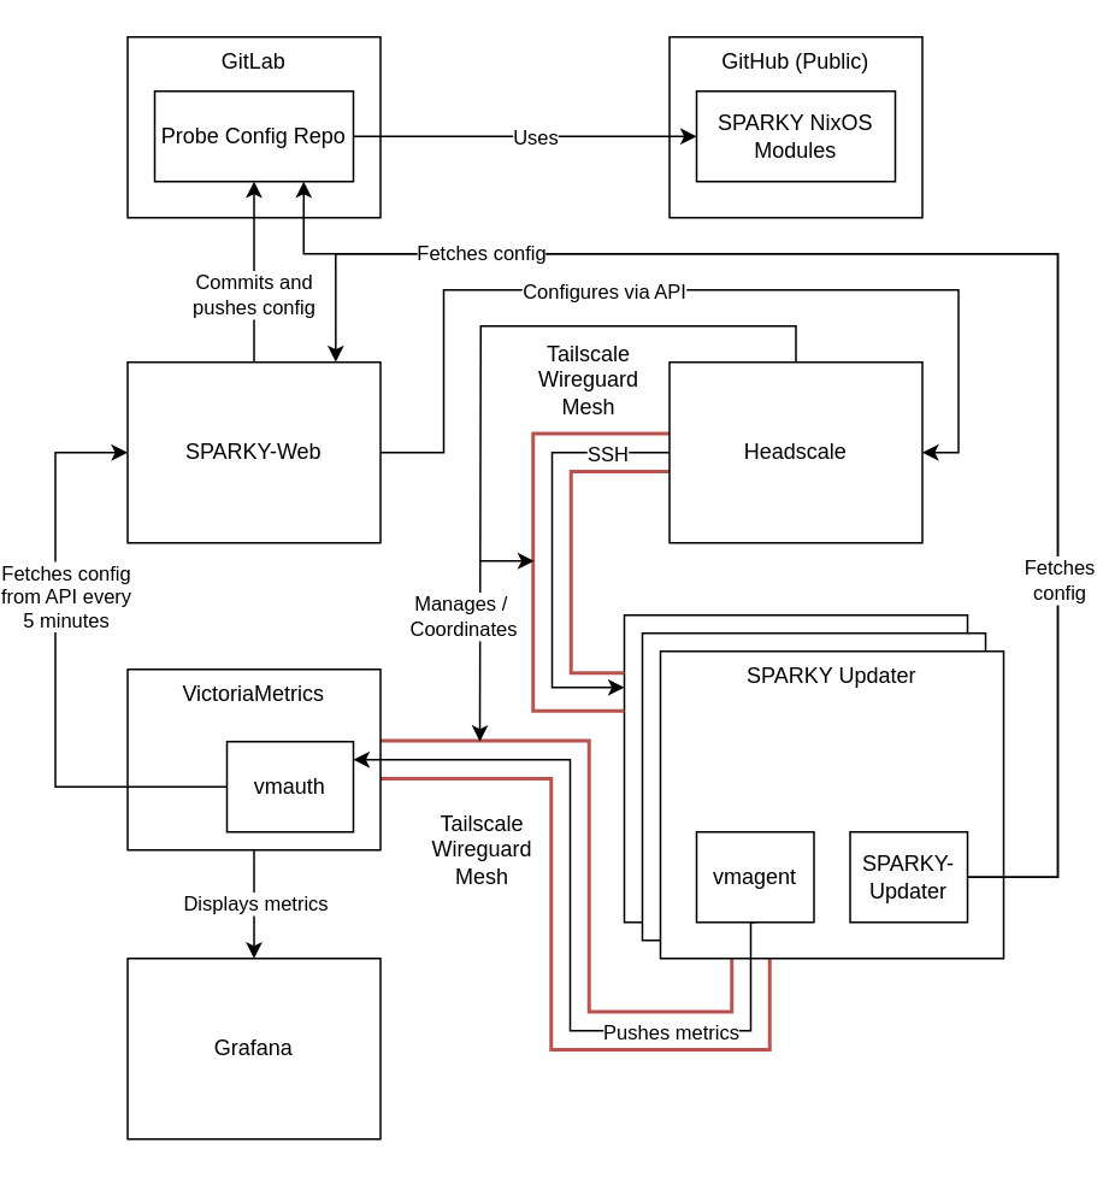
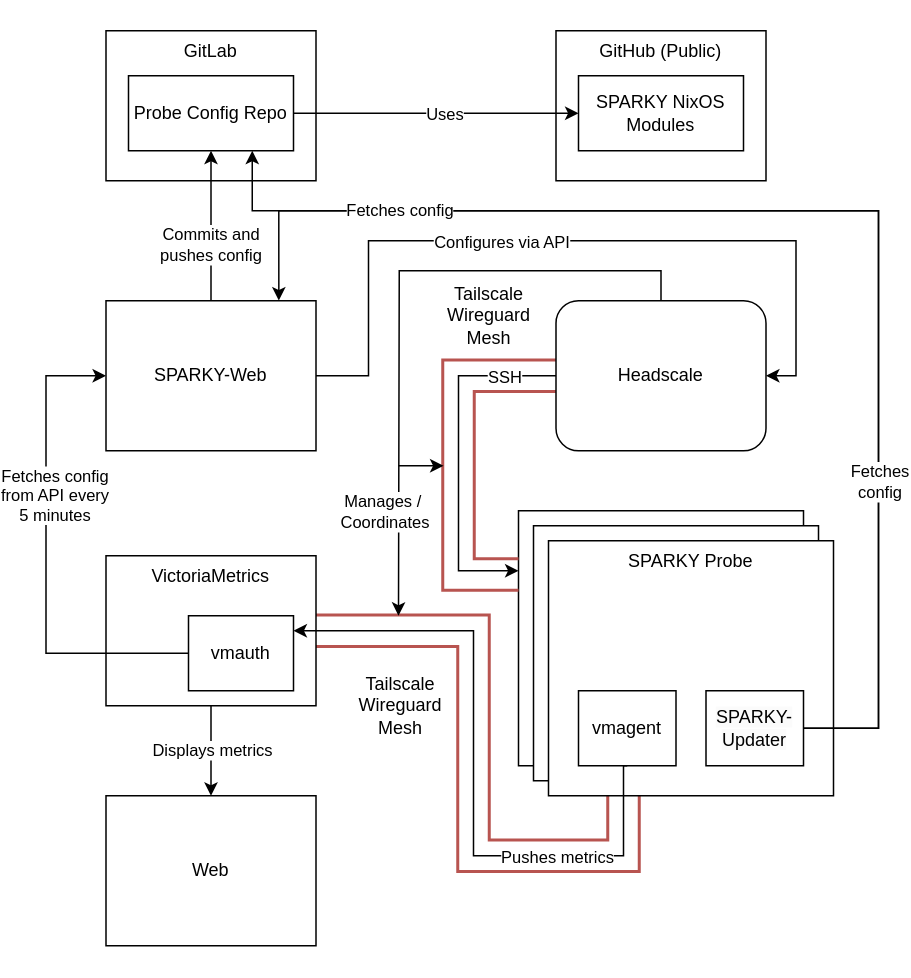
- <mxCell id="16" value="Headscale" style="rounded=0;whiteSpace=wrap;html=1;verticalAlign=middle;" vertex="1" parent="1"><mxGeometry x="360" y="200" width="140" height="100" as="geometry" /></mxCell>
+ <mxCell id="16" value="Headscale" style="whiteSpace=wrap;html=1;verticalAlign=middle;rounded=1;" vertex="1" parent="1"><mxGeometry x="360" y="200" width="140" height="100" as="geometry" /></mxCell>
- <mxCell id="29" value="SPARKY Updater" style="rounded=0;whiteSpace=wrap;html=1;verticalAlign=top;" vertex="1" parent="1"><mxGeometry x="355" y="360" width="190" height="170" as="geometry" /></mxCell>
+ <mxCell id="29" value="SPARKY Probe" style="rounded=0;whiteSpace=wrap;html=1;verticalAlign=top;" vertex="1" parent="1"><mxGeometry x="355" y="360" width="190" height="170" as="geometry" /></mxCell>
- <mxCell id="25" value="Grafana" style="rounded=0;whiteSpace=wrap;html=1;verticalAlign=middle;" vertex="1" parent="1"><mxGeometry x="60" y="530" width="140" height="100" as="geometry" /></mxCell>
+ <mxCell id="25" value="Web" style="rounded=0;whiteSpace=wrap;html=1;verticalAlign=middle;" vertex="1" parent="1"><mxGeometry x="60" y="530" width="140" height="100" as="geometry" /></mxCell>
